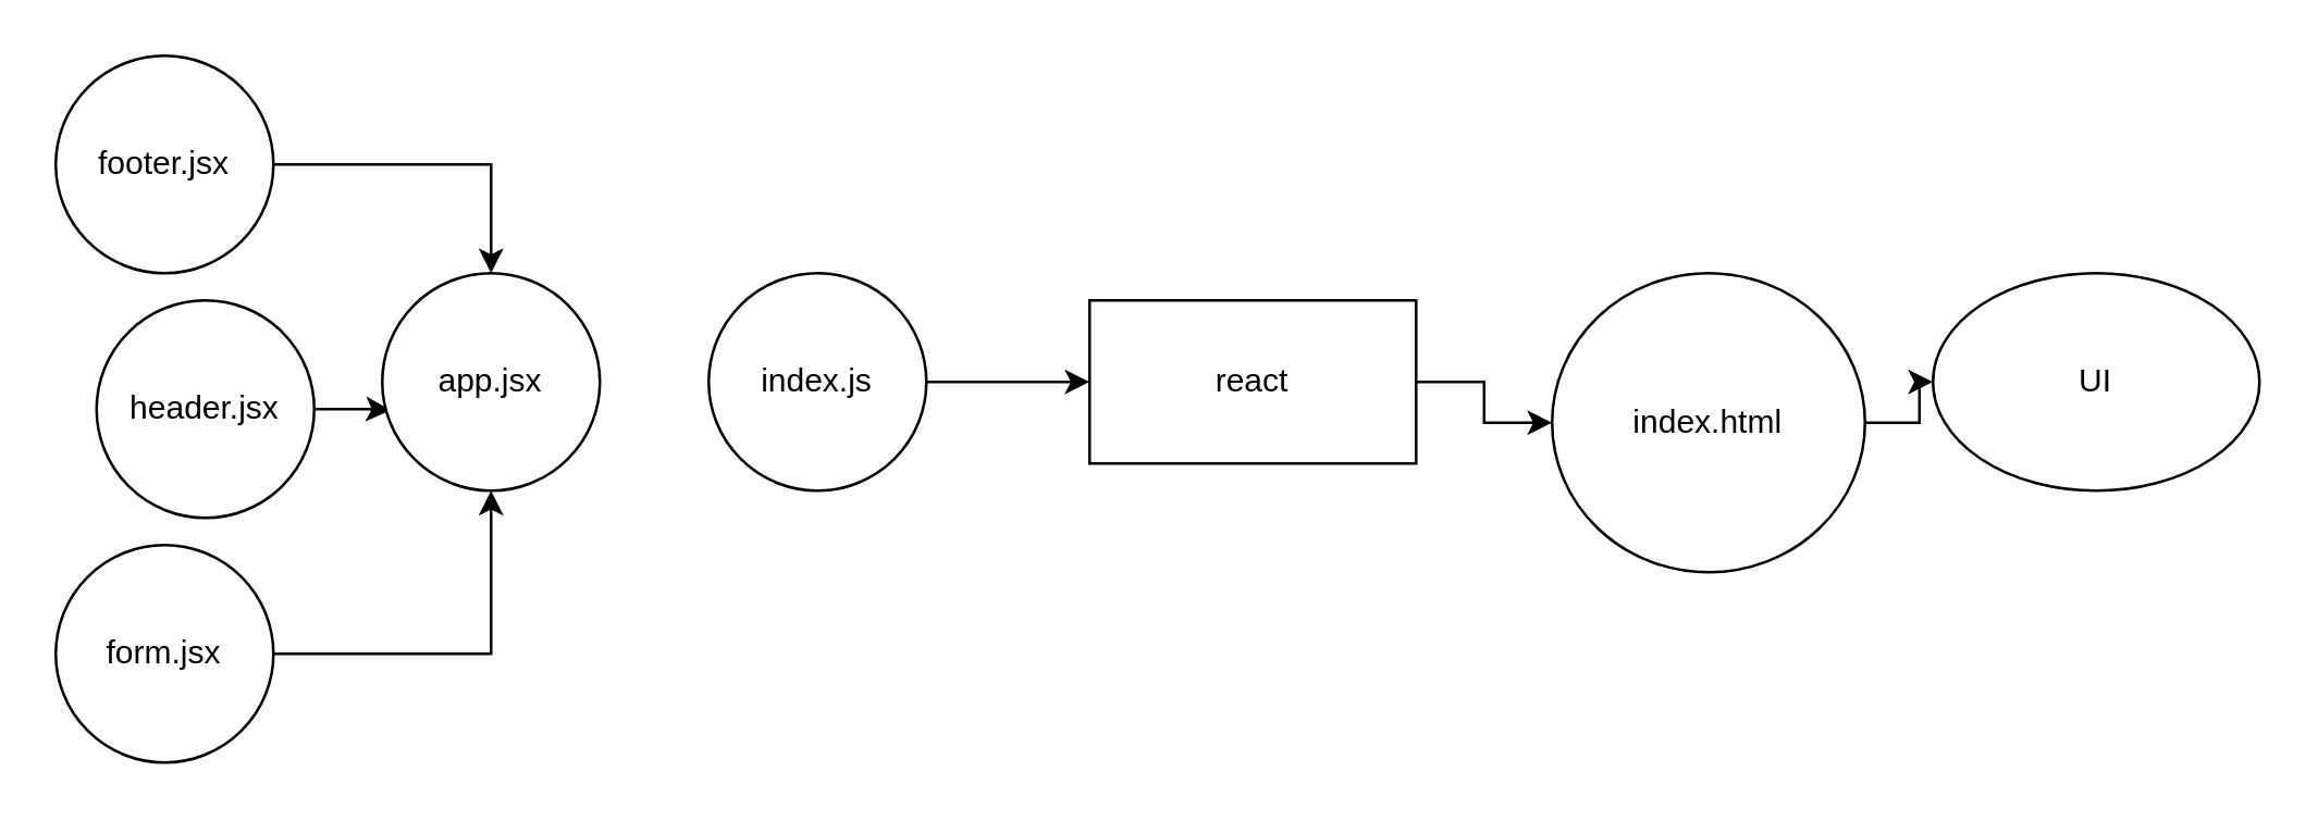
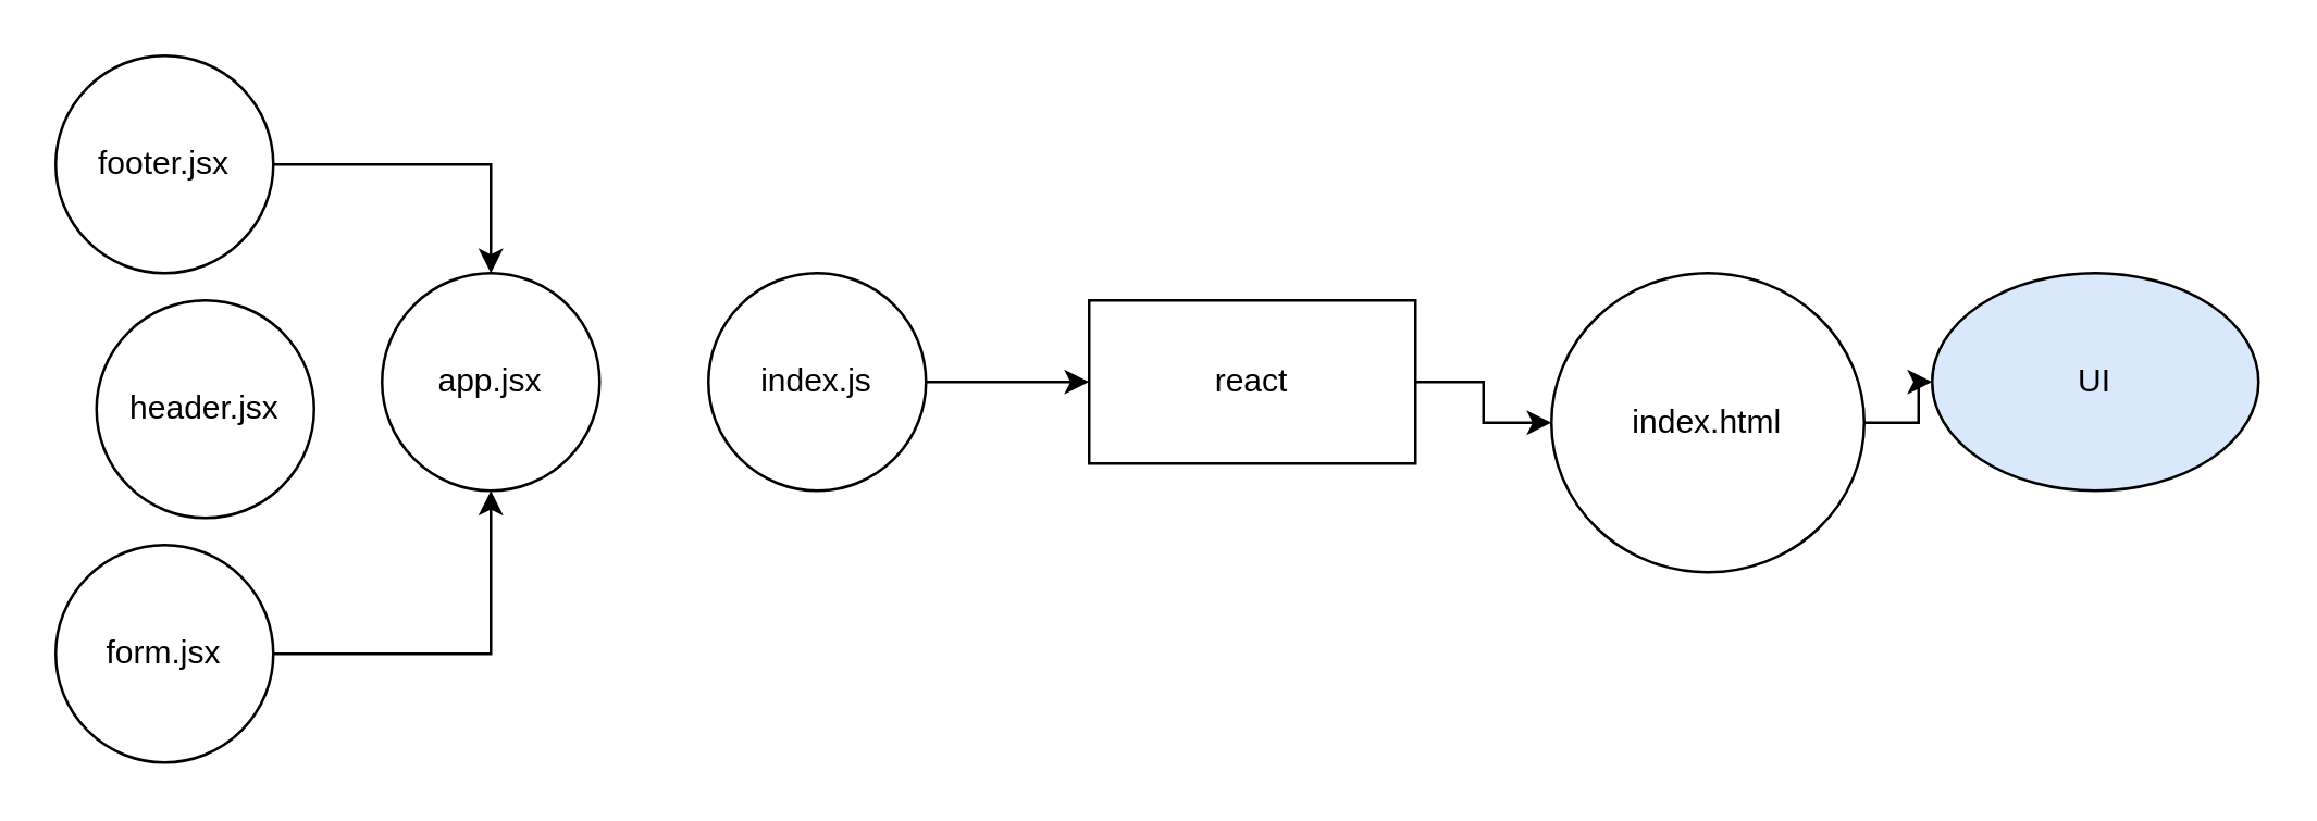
- <mxCell id="4" value="UI" style="ellipse;whiteSpace=wrap;html=1;" vertex="1" parent="1"><mxGeometry x="710" y="100" width="120" height="80" as="geometry" /></mxCell>
+ <mxCell id="4" value="UI" style="ellipse;whiteSpace=wrap;html=1;fillColor=#dae8fc;" vertex="1" parent="1"><mxGeometry x="710" y="100" width="120" height="80" as="geometry" /></mxCell>
- <mxCell id="7" style="edgeStyle=orthogonalEdgeStyle;rounded=0;orthogonalLoop=1;jettySize=auto;html=1;entryX=0.039;entryY=0.63;entryDx=0;entryDy=0;entryPerimeter=0;" edge="1" parent="1" source="8" target="15"><mxGeometry relative="1" as="geometry" /></mxCell>
